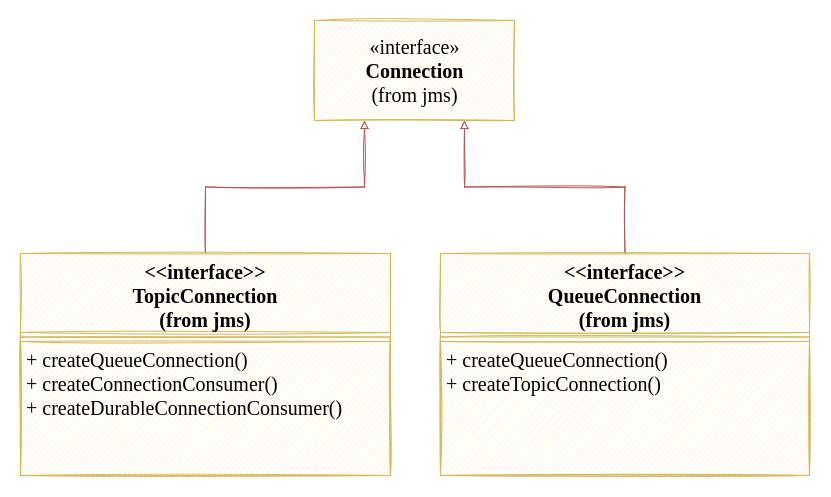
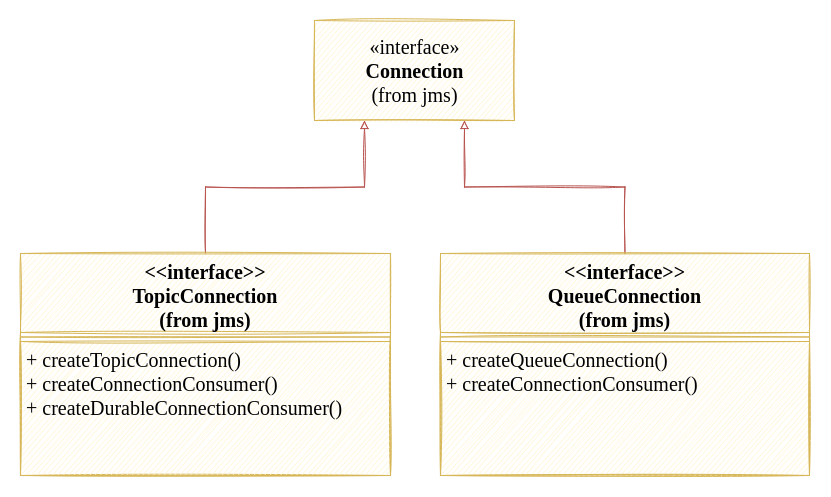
- <mxCell id="6" value="+ createQueueConnection() &#10;+ createConnectionConsumer()&#10;+ createDurableConnectionConsumer()&#10;" style="text;strokeColor=#d6b656;fillColor=#fff2cc;align=left;verticalAlign=top;spacingLeft=4;spacingRight=4;overflow=hidden;rotatable=0;points=[[0,0.5],[1,0.5]];portConstraint=eastwest;sketch=1;fontFamily=Architects Daughter;fontSource=https%3A%2F%2Ffonts.googleapis.com%2Fcss%3Ffamily%3DArchitects%2BDaughter;fontSize=20;" parent="4" vertex="1"><mxGeometry y="88" width="370" height="134" as="geometry" /></mxCell>
+ <mxCell id="6" value="+ createTopicConnection() &#10;+ createConnectionConsumer()&#10;+ createDurableConnectionConsumer()&#10;" style="text;strokeColor=#d6b656;fillColor=#fff2cc;align=left;verticalAlign=top;spacingLeft=4;spacingRight=4;overflow=hidden;rotatable=0;points=[[0,0.5],[1,0.5]];portConstraint=eastwest;sketch=1;fontFamily=Architects Daughter;fontSource=https%3A%2F%2Ffonts.googleapis.com%2Fcss%3Ffamily%3DArchitects%2BDaughter;fontSize=20;" parent="4" vertex="1"><mxGeometry y="88" width="370" height="134" as="geometry" /></mxCell>
- <mxCell id="10" value="+ createQueueConnection() &#10;+ createTopicConnection()" style="text;strokeColor=#d6b656;fillColor=#fff2cc;align=left;verticalAlign=top;spacingLeft=4;spacingRight=4;overflow=hidden;rotatable=0;points=[[0,0.5],[1,0.5]];portConstraint=eastwest;sketch=1;fontFamily=Architects Daughter;fontSource=https%3A%2F%2Ffonts.googleapis.com%2Fcss%3Ffamily%3DArchitects%2BDaughter;fontSize=20;" parent="8" vertex="1"><mxGeometry y="88" width="369" height="134" as="geometry" /></mxCell>
+ <mxCell id="10" value="+ createQueueConnection() &#10;+ createConnectionConsumer()" style="text;strokeColor=#d6b656;fillColor=#fff2cc;align=left;verticalAlign=top;spacingLeft=4;spacingRight=4;overflow=hidden;rotatable=0;points=[[0,0.5],[1,0.5]];portConstraint=eastwest;sketch=1;fontFamily=Architects Daughter;fontSource=https%3A%2F%2Ffonts.googleapis.com%2Fcss%3Ffamily%3DArchitects%2BDaughter;fontSize=20;" parent="8" vertex="1"><mxGeometry y="88" width="369" height="134" as="geometry" /></mxCell>
